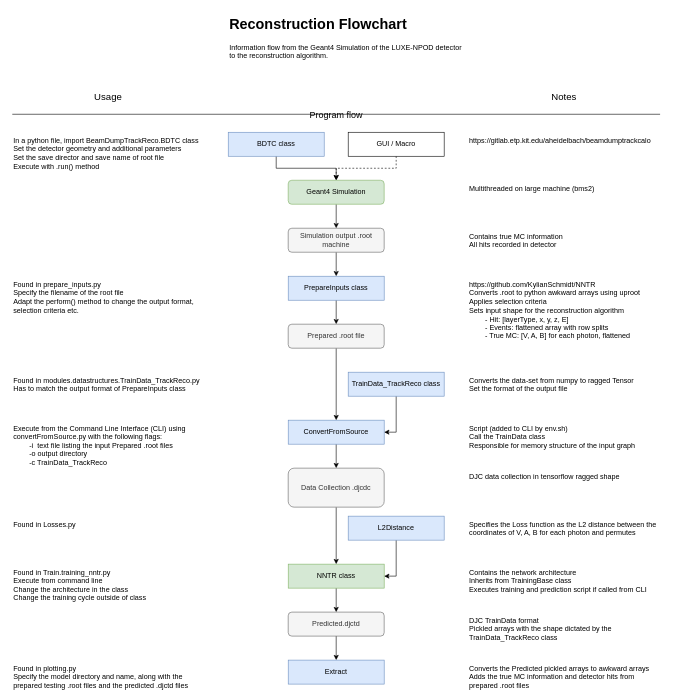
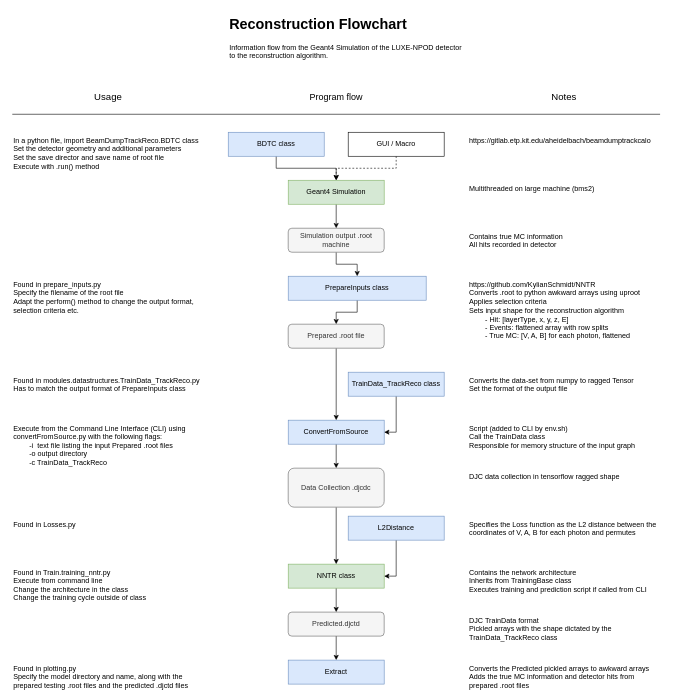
- <mxCell id="37" value="&lt;font style=&quot;font-size: 15px;&quot;&gt;Program flow&lt;br&gt;&lt;/font&gt;" style="text;html=1;align=center;verticalAlign=middle;whiteSpace=wrap;rounded=0;" vertex="1" parent="1"><mxGeometry x="400" y="170" width="320" height="40" as="geometry" /></mxCell>
+ <mxCell id="37" value="&lt;font style=&quot;font-size: 15px;&quot;&gt;Program flow&lt;br&gt;&lt;/font&gt;" style="text;html=1;align=center;verticalAlign=middle;whiteSpace=wrap;rounded=0;" vertex="1" parent="1"><mxGeometry x="400" y="140" width="320" height="40" as="geometry" /></mxCell>
- <mxCell id="8" value="Geant4 Simulation" style="whiteSpace=wrap;html=1;fillColor=#d5e8d4;strokeColor=#82b366;rounded=1;" vertex="1" parent="1"><mxGeometry x="480" y="300" width="160" height="40" as="geometry" /></mxCell>
+ <mxCell id="8" value="Geant4 Simulation" style="rounded=0;whiteSpace=wrap;html=1;fillColor=#d5e8d4;strokeColor=#82b366;" vertex="1" parent="1"><mxGeometry x="480" y="300" width="160" height="40" as="geometry" /></mxCell>
- <mxCell id="14" value="PrepareInputs class" style="rounded=0;whiteSpace=wrap;html=1;fillColor=#dae8fc;strokeColor=#6c8ebf;" vertex="1" parent="1"><mxGeometry x="480" y="460" width="160" height="40" as="geometry" /></mxCell>
+ <mxCell id="14" value="PrepareInputs class" style="rounded=0;whiteSpace=wrap;html=1;fillColor=#dae8fc;strokeColor=#6c8ebf;" vertex="1" parent="1"><mxGeometry x="480" y="460" width="230" height="40" as="geometry" /></mxCell>
